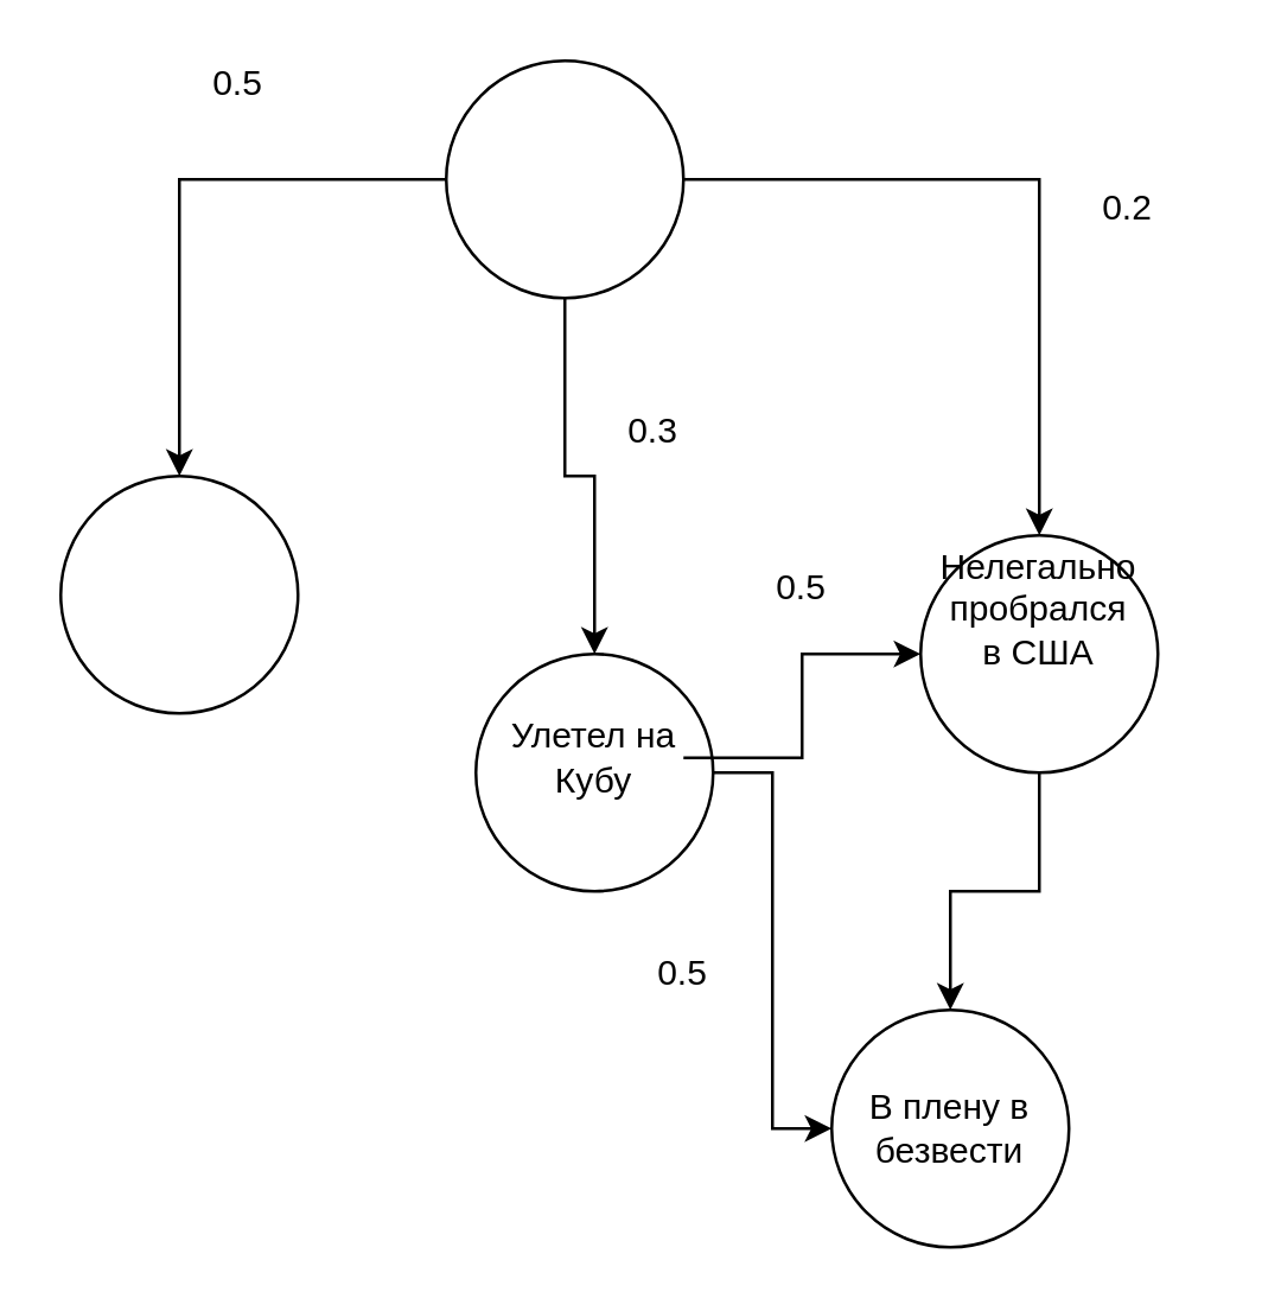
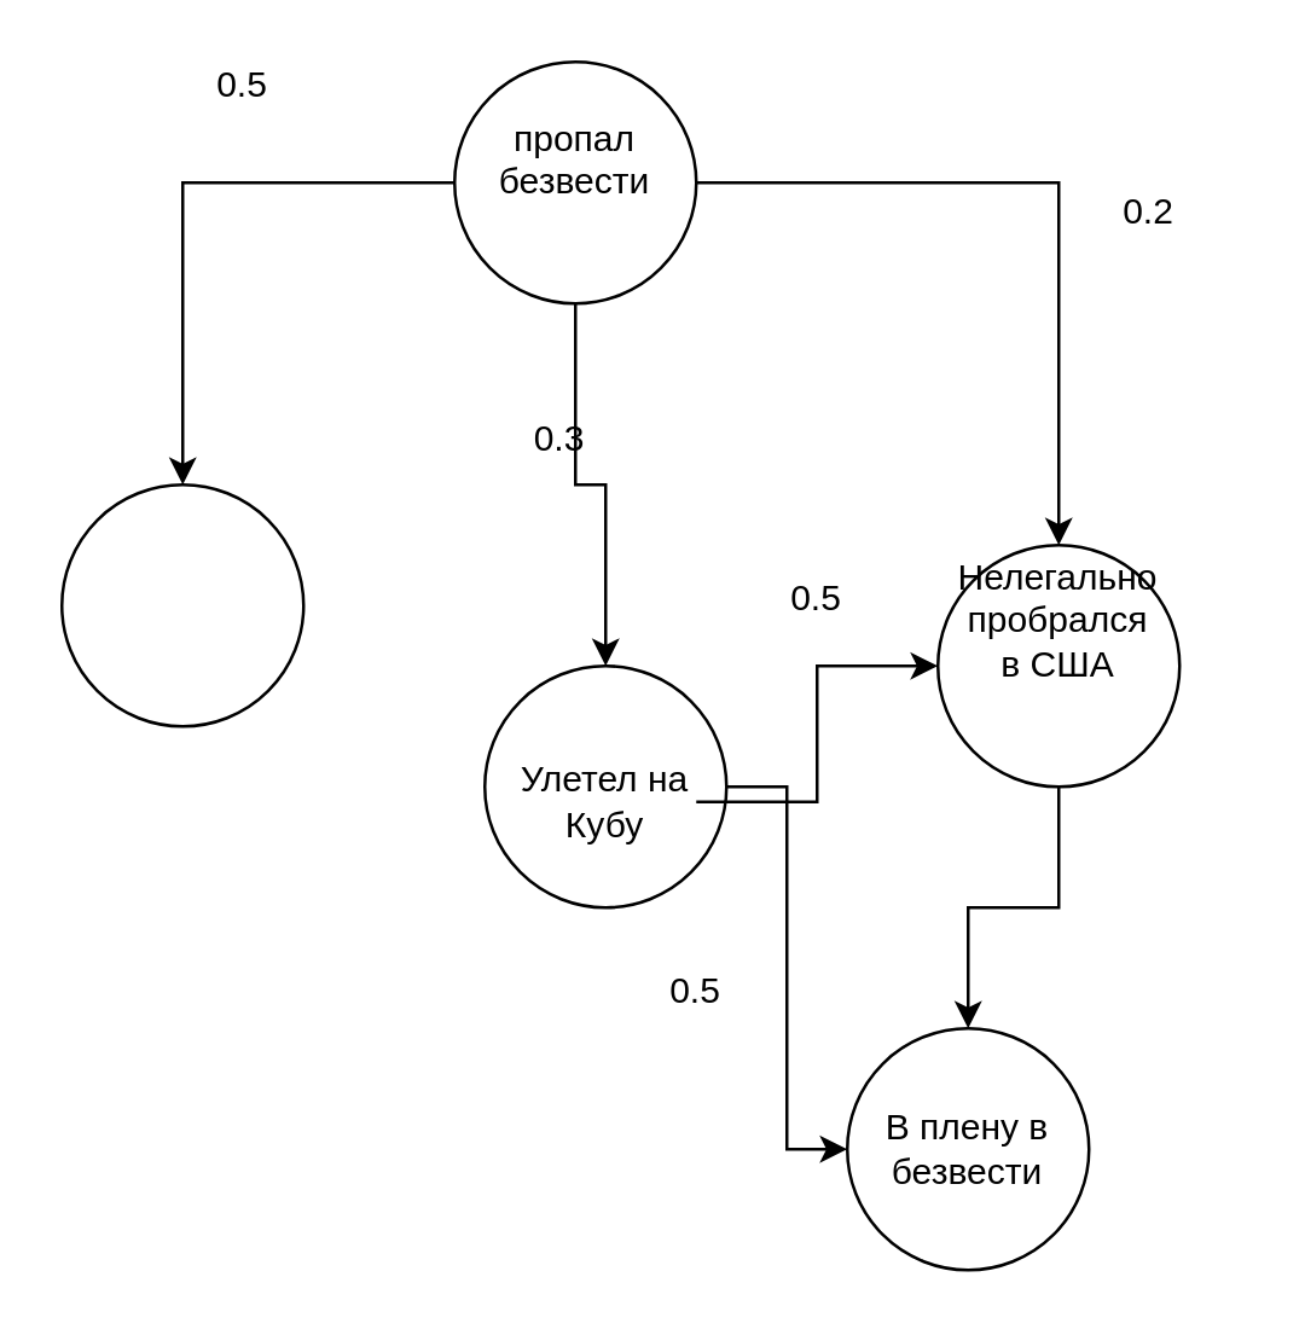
+ <mxCell id="12" value="пропал безвести&lt;div&gt;&lt;br&gt;&lt;/div&gt;" style="text;html=1;align=center;verticalAlign=middle;whiteSpace=wrap;rounded=0;" vertex="1" parent="1"><mxGeometry x="160" y="45" width="60" height="30" as="geometry" /></mxCell>
- <mxCell id="18" value="&lt;div&gt;0.3&lt;/div&gt;" style="text;html=1;align=center;verticalAlign=middle;whiteSpace=wrap;rounded=0;" vertex="1" parent="1"><mxGeometry x="190" y="130" width="60" height="30" as="geometry" /></mxCell>
+ <mxCell id="18" value="&lt;div&gt;0.3&lt;/div&gt;" style="text;html=1;align=center;verticalAlign=middle;whiteSpace=wrap;rounded=0;" vertex="1" parent="1"><mxGeometry x="155" y="130" width="60" height="30" as="geometry" /></mxCell>
- <mxCell id="14" value="&lt;div&gt;Улетел на Кубу&lt;/div&gt;" style="text;html=1;align=center;verticalAlign=middle;whiteSpace=wrap;rounded=0;" vertex="1" parent="1"><mxGeometry x="170" y="240" width="60" height="30" as="geometry" /></mxCell>
+ <mxCell id="14" value="&lt;div&gt;Улетел на Кубу&lt;/div&gt;" style="text;html=1;align=center;verticalAlign=middle;whiteSpace=wrap;rounded=0;" vertex="1" parent="1"><mxGeometry x="170" y="250" width="60" height="30" as="geometry" /></mxCell>
